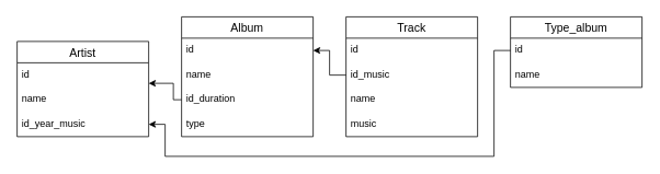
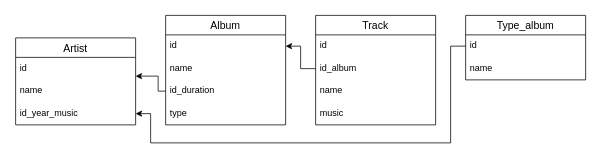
- <mxCell id="13" value="id_music" style="text;strokeColor=none;fillColor=none;spacingLeft=4;spacingRight=4;overflow=hidden;rotatable=0;points=[[0,0.5],[1,0.5]];portConstraint=eastwest;fontSize=12;" vertex="1" parent="11"><mxGeometry y="56" width="160" height="30" as="geometry" /></mxCell>
+ <mxCell id="13" value="id_album" style="text;strokeColor=none;fillColor=none;spacingLeft=4;spacingRight=4;overflow=hidden;rotatable=0;points=[[0,0.5],[1,0.5]];portConstraint=eastwest;fontSize=12;" vertex="1" parent="11"><mxGeometry y="56" width="160" height="30" as="geometry" /></mxCell>
